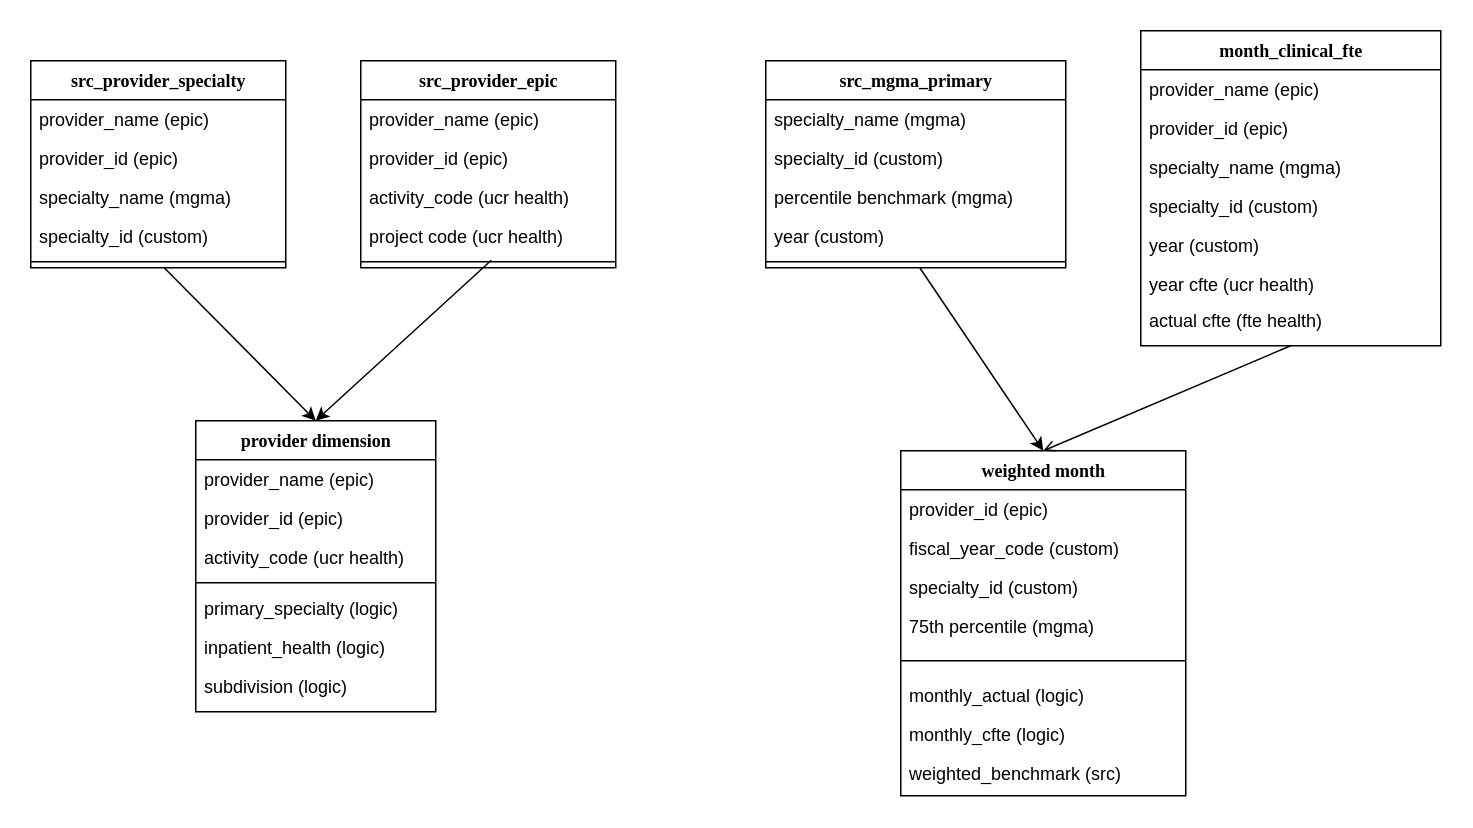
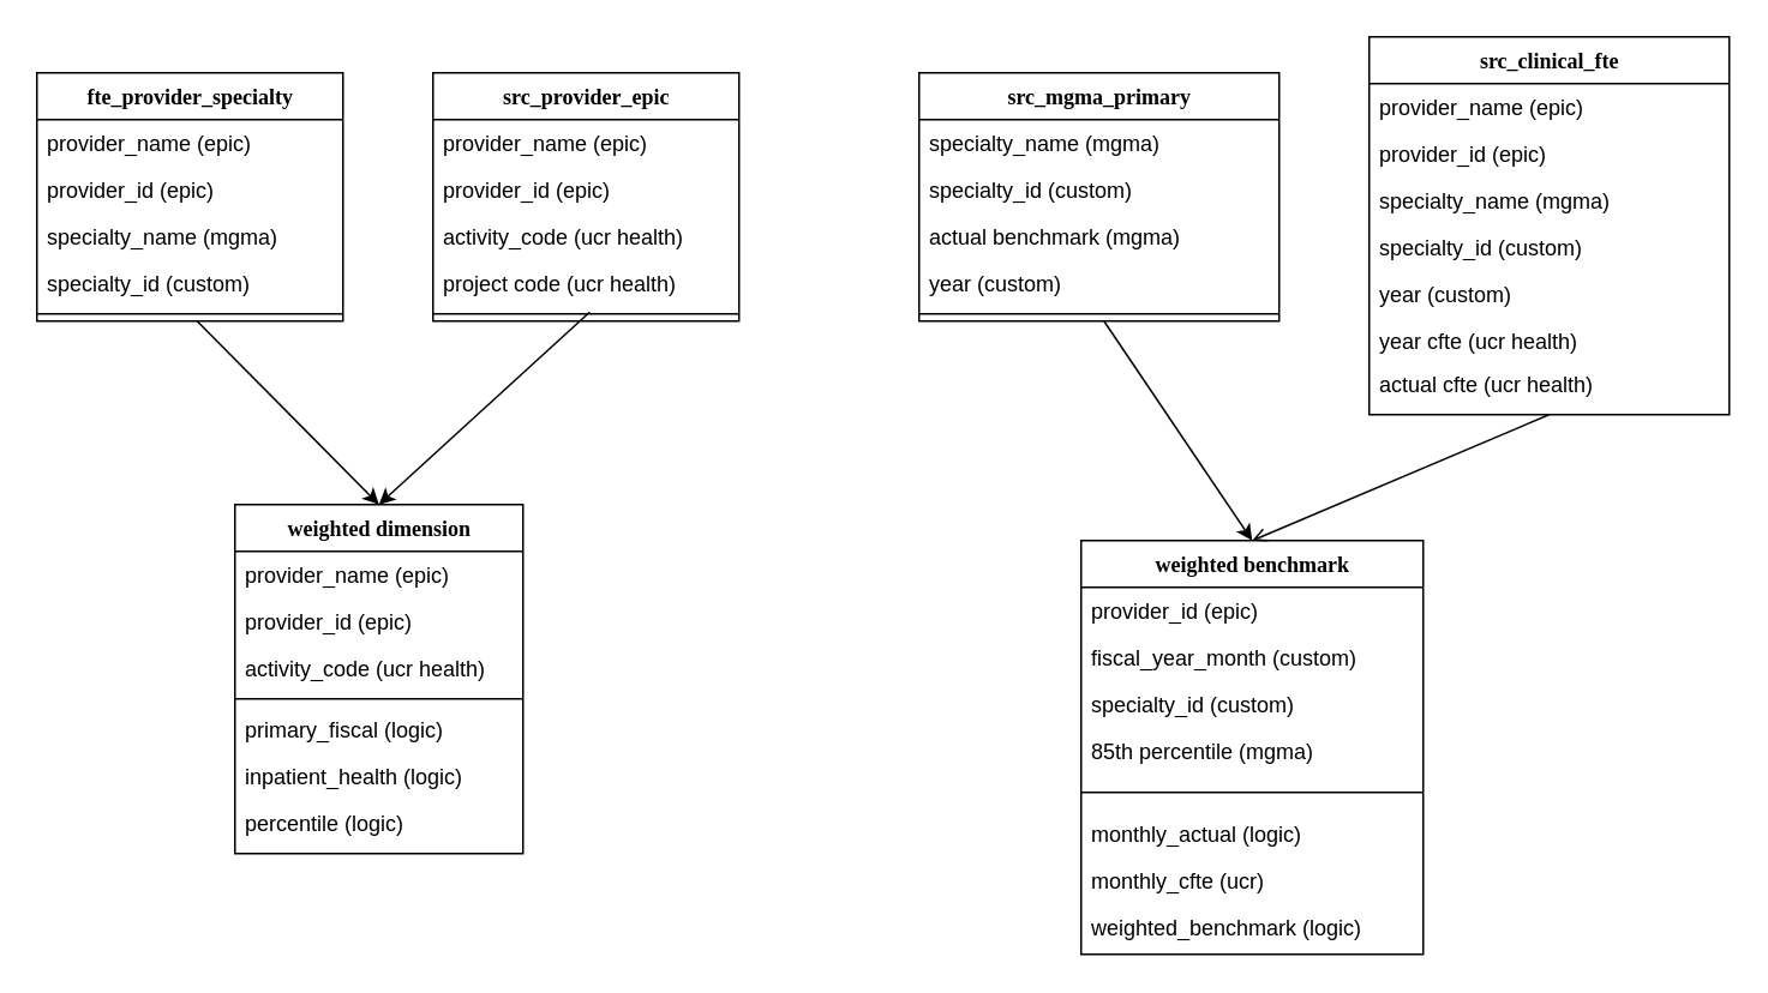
- <mxCell id="28" value="month_clinical_fte" style="swimlane;html=1;fontStyle=1;align=center;verticalAlign=top;childLayout=stackLayout;horizontal=1;startSize=26;horizontalStack=0;resizeParent=1;resizeLast=0;collapsible=1;marginBottom=0;swimlaneFillColor=#ffffff;rounded=0;shadow=0;comic=0;labelBackgroundColor=none;strokeWidth=1;fillColor=none;fontFamily=Verdana;fontSize=12" vertex="1" parent="1"><mxGeometry x="760" y="20" width="200" height="210" as="geometry" /></mxCell>
+ <mxCell id="28" value="src_clinical_fte" style="swimlane;html=1;fontStyle=1;align=center;verticalAlign=top;childLayout=stackLayout;horizontal=1;startSize=26;horizontalStack=0;resizeParent=1;resizeLast=0;collapsible=1;marginBottom=0;swimlaneFillColor=#ffffff;rounded=0;shadow=0;comic=0;labelBackgroundColor=none;strokeWidth=1;fillColor=none;fontFamily=Verdana;fontSize=12" vertex="1" parent="1"><mxGeometry x="760" y="20" width="200" height="210" as="geometry" /></mxCell>
- <mxCell id="2" value="src_provider_specialty" style="swimlane;html=1;fontStyle=1;align=center;verticalAlign=top;childLayout=stackLayout;horizontal=1;startSize=26;horizontalStack=0;resizeParent=1;resizeLast=0;collapsible=1;marginBottom=0;swimlaneFillColor=#ffffff;rounded=0;shadow=0;comic=0;labelBackgroundColor=none;strokeWidth=1;fillColor=none;fontFamily=Verdana;fontSize=12" parent="1" vertex="1"><mxGeometry x="20" y="40" width="170" height="138" as="geometry" /></mxCell>
+ <mxCell id="2" value="fte_provider_specialty" style="swimlane;html=1;fontStyle=1;align=center;verticalAlign=top;childLayout=stackLayout;horizontal=1;startSize=26;horizontalStack=0;resizeParent=1;resizeLast=0;collapsible=1;marginBottom=0;swimlaneFillColor=#ffffff;rounded=0;shadow=0;comic=0;labelBackgroundColor=none;strokeWidth=1;fillColor=none;fontFamily=Verdana;fontSize=12" parent="1" vertex="1"><mxGeometry x="20" y="40" width="170" height="138" as="geometry" /></mxCell>
- <mxCell id="25" value="percentile benchmark (mgma)" style="text;html=1;strokeColor=none;fillColor=none;align=left;verticalAlign=top;spacingLeft=4;spacingRight=4;whiteSpace=wrap;overflow=hidden;rotatable=0;points=[[0,0.5],[1,0.5]];portConstraint=eastwest;" vertex="1" parent="22"><mxGeometry y="78" width="200" height="26" as="geometry" /></mxCell>
+ <mxCell id="25" value="actual benchmark (mgma)" style="text;html=1;strokeColor=none;fillColor=none;align=left;verticalAlign=top;spacingLeft=4;spacingRight=4;whiteSpace=wrap;overflow=hidden;rotatable=0;points=[[0,0.5],[1,0.5]];portConstraint=eastwest;" vertex="1" parent="22"><mxGeometry y="78" width="200" height="26" as="geometry" /></mxCell>
- <mxCell id="35" value="actual cfte (fte health)" style="text;html=1;strokeColor=none;fillColor=none;align=left;verticalAlign=top;spacingLeft=4;spacingRight=4;whiteSpace=wrap;overflow=hidden;rotatable=0;points=[[0,0.5],[1,0.5]];portConstraint=eastwest;" vertex="1" parent="28"><mxGeometry y="180" width="200" height="24" as="geometry" /></mxCell>
+ <mxCell id="35" value="actual cfte (ucr health)" style="text;html=1;strokeColor=none;fillColor=none;align=left;verticalAlign=top;spacingLeft=4;spacingRight=4;whiteSpace=wrap;overflow=hidden;rotatable=0;points=[[0,0.5],[1,0.5]];portConstraint=eastwest;" vertex="1" parent="28"><mxGeometry y="180" width="200" height="24" as="geometry" /></mxCell>
- <mxCell id="8" value="provider dimension" style="swimlane;html=1;fontStyle=1;align=center;verticalAlign=top;childLayout=stackLayout;horizontal=1;startSize=26;horizontalStack=0;resizeParent=1;resizeLast=0;collapsible=1;marginBottom=0;swimlaneFillColor=#ffffff;rounded=0;shadow=0;comic=0;labelBackgroundColor=none;strokeWidth=1;fillColor=none;fontFamily=Verdana;fontSize=12" parent="1" vertex="1"><mxGeometry x="130" y="280" width="160" height="194" as="geometry" /></mxCell>
+ <mxCell id="8" value="weighted dimension" style="swimlane;html=1;fontStyle=1;align=center;verticalAlign=top;childLayout=stackLayout;horizontal=1;startSize=26;horizontalStack=0;resizeParent=1;resizeLast=0;collapsible=1;marginBottom=0;swimlaneFillColor=#ffffff;rounded=0;shadow=0;comic=0;labelBackgroundColor=none;strokeWidth=1;fillColor=none;fontFamily=Verdana;fontSize=12" parent="1" vertex="1"><mxGeometry x="130" y="280" width="160" height="194" as="geometry" /></mxCell>
- <mxCell id="36" value="weighted month" style="swimlane;html=1;fontStyle=1;align=center;verticalAlign=top;childLayout=stackLayout;horizontal=1;startSize=26;horizontalStack=0;resizeParent=1;resizeLast=0;collapsible=1;marginBottom=0;swimlaneFillColor=#ffffff;rounded=0;shadow=0;comic=0;labelBackgroundColor=none;strokeWidth=1;fillColor=none;fontFamily=Verdana;fontSize=12" vertex="1" parent="1"><mxGeometry x="600" y="300" width="190" height="230" as="geometry" /></mxCell>
+ <mxCell id="36" value="weighted benchmark" style="swimlane;html=1;fontStyle=1;align=center;verticalAlign=top;childLayout=stackLayout;horizontal=1;startSize=26;horizontalStack=0;resizeParent=1;resizeLast=0;collapsible=1;marginBottom=0;swimlaneFillColor=#ffffff;rounded=0;shadow=0;comic=0;labelBackgroundColor=none;strokeWidth=1;fillColor=none;fontFamily=Verdana;fontSize=12" vertex="1" parent="1"><mxGeometry x="600" y="300" width="190" height="230" as="geometry" /></mxCell>
- <mxCell id="38" value="fiscal_year_code (custom)" style="text;html=1;strokeColor=none;fillColor=none;align=left;verticalAlign=top;spacingLeft=4;spacingRight=4;whiteSpace=wrap;overflow=hidden;rotatable=0;points=[[0,0.5],[1,0.5]];portConstraint=eastwest;" vertex="1" parent="36"><mxGeometry y="52" width="190" height="26" as="geometry" /></mxCell>
+ <mxCell id="38" value="fiscal_year_month (custom)" style="text;html=1;strokeColor=none;fillColor=none;align=left;verticalAlign=top;spacingLeft=4;spacingRight=4;whiteSpace=wrap;overflow=hidden;rotatable=0;points=[[0,0.5],[1,0.5]];portConstraint=eastwest;" vertex="1" parent="36"><mxGeometry y="52" width="190" height="26" as="geometry" /></mxCell>
- <mxCell id="13" value="primary_specialty (logic)" style="text;html=1;strokeColor=none;fillColor=none;align=left;verticalAlign=top;spacingLeft=4;spacingRight=4;whiteSpace=wrap;overflow=hidden;rotatable=0;points=[[0,0.5],[1,0.5]];portConstraint=eastwest;" parent="8" vertex="1"><mxGeometry y="112" width="160" height="26" as="geometry" /></mxCell>
+ <mxCell id="13" value="primary_fiscal (logic)" style="text;html=1;strokeColor=none;fillColor=none;align=left;verticalAlign=top;spacingLeft=4;spacingRight=4;whiteSpace=wrap;overflow=hidden;rotatable=0;points=[[0,0.5],[1,0.5]];portConstraint=eastwest;" parent="8" vertex="1"><mxGeometry y="112" width="160" height="26" as="geometry" /></mxCell>
- <mxCell id="40" value="75th percentile (mgma)" style="text;html=1;strokeColor=none;fillColor=none;align=left;verticalAlign=top;spacingLeft=4;spacingRight=4;whiteSpace=wrap;overflow=hidden;rotatable=0;points=[[0,0.5],[1,0.5]];portConstraint=eastwest;" vertex="1" parent="36"><mxGeometry y="104" width="190" height="26" as="geometry" /></mxCell>
+ <mxCell id="40" value="85th percentile (mgma)" style="text;html=1;strokeColor=none;fillColor=none;align=left;verticalAlign=top;spacingLeft=4;spacingRight=4;whiteSpace=wrap;overflow=hidden;rotatable=0;points=[[0,0.5],[1,0.5]];portConstraint=eastwest;" vertex="1" parent="36"><mxGeometry y="104" width="190" height="26" as="geometry" /></mxCell>
- <mxCell id="15" value="subdivision (logic)" style="text;html=1;strokeColor=none;fillColor=none;align=left;verticalAlign=top;spacingLeft=4;spacingRight=4;whiteSpace=wrap;overflow=hidden;rotatable=0;points=[[0,0.5],[1,0.5]];portConstraint=eastwest;" parent="8" vertex="1"><mxGeometry y="164" width="160" height="26" as="geometry" /></mxCell>
+ <mxCell id="15" value="percentile (logic)" style="text;html=1;strokeColor=none;fillColor=none;align=left;verticalAlign=top;spacingLeft=4;spacingRight=4;whiteSpace=wrap;overflow=hidden;rotatable=0;points=[[0,0.5],[1,0.5]];portConstraint=eastwest;" parent="8" vertex="1"><mxGeometry y="164" width="160" height="26" as="geometry" /></mxCell>
- <mxCell id="43" value="monthly_cfte (logic)" style="text;html=1;strokeColor=none;fillColor=none;align=left;verticalAlign=top;spacingLeft=4;spacingRight=4;whiteSpace=wrap;overflow=hidden;rotatable=0;points=[[0,0.5],[1,0.5]];portConstraint=eastwest;" vertex="1" parent="36"><mxGeometry y="176" width="190" height="26" as="geometry" /></mxCell>
+ <mxCell id="43" value="monthly_cfte (ucr)" style="text;html=1;strokeColor=none;fillColor=none;align=left;verticalAlign=top;spacingLeft=4;spacingRight=4;whiteSpace=wrap;overflow=hidden;rotatable=0;points=[[0,0.5],[1,0.5]];portConstraint=eastwest;" vertex="1" parent="36"><mxGeometry y="176" width="190" height="26" as="geometry" /></mxCell>
- <mxCell id="44" value="weighted_benchmark (src)" style="text;html=1;strokeColor=none;fillColor=none;align=left;verticalAlign=top;spacingLeft=4;spacingRight=4;whiteSpace=wrap;overflow=hidden;rotatable=0;points=[[0,0.5],[1,0.5]];portConstraint=eastwest;" vertex="1" parent="36"><mxGeometry y="202" width="190" height="26" as="geometry" /></mxCell>
+ <mxCell id="44" value="weighted_benchmark (logic)" style="text;html=1;strokeColor=none;fillColor=none;align=left;verticalAlign=top;spacingLeft=4;spacingRight=4;whiteSpace=wrap;overflow=hidden;rotatable=0;points=[[0,0.5],[1,0.5]];portConstraint=eastwest;" vertex="1" parent="36"><mxGeometry y="202" width="190" height="26" as="geometry" /></mxCell>
